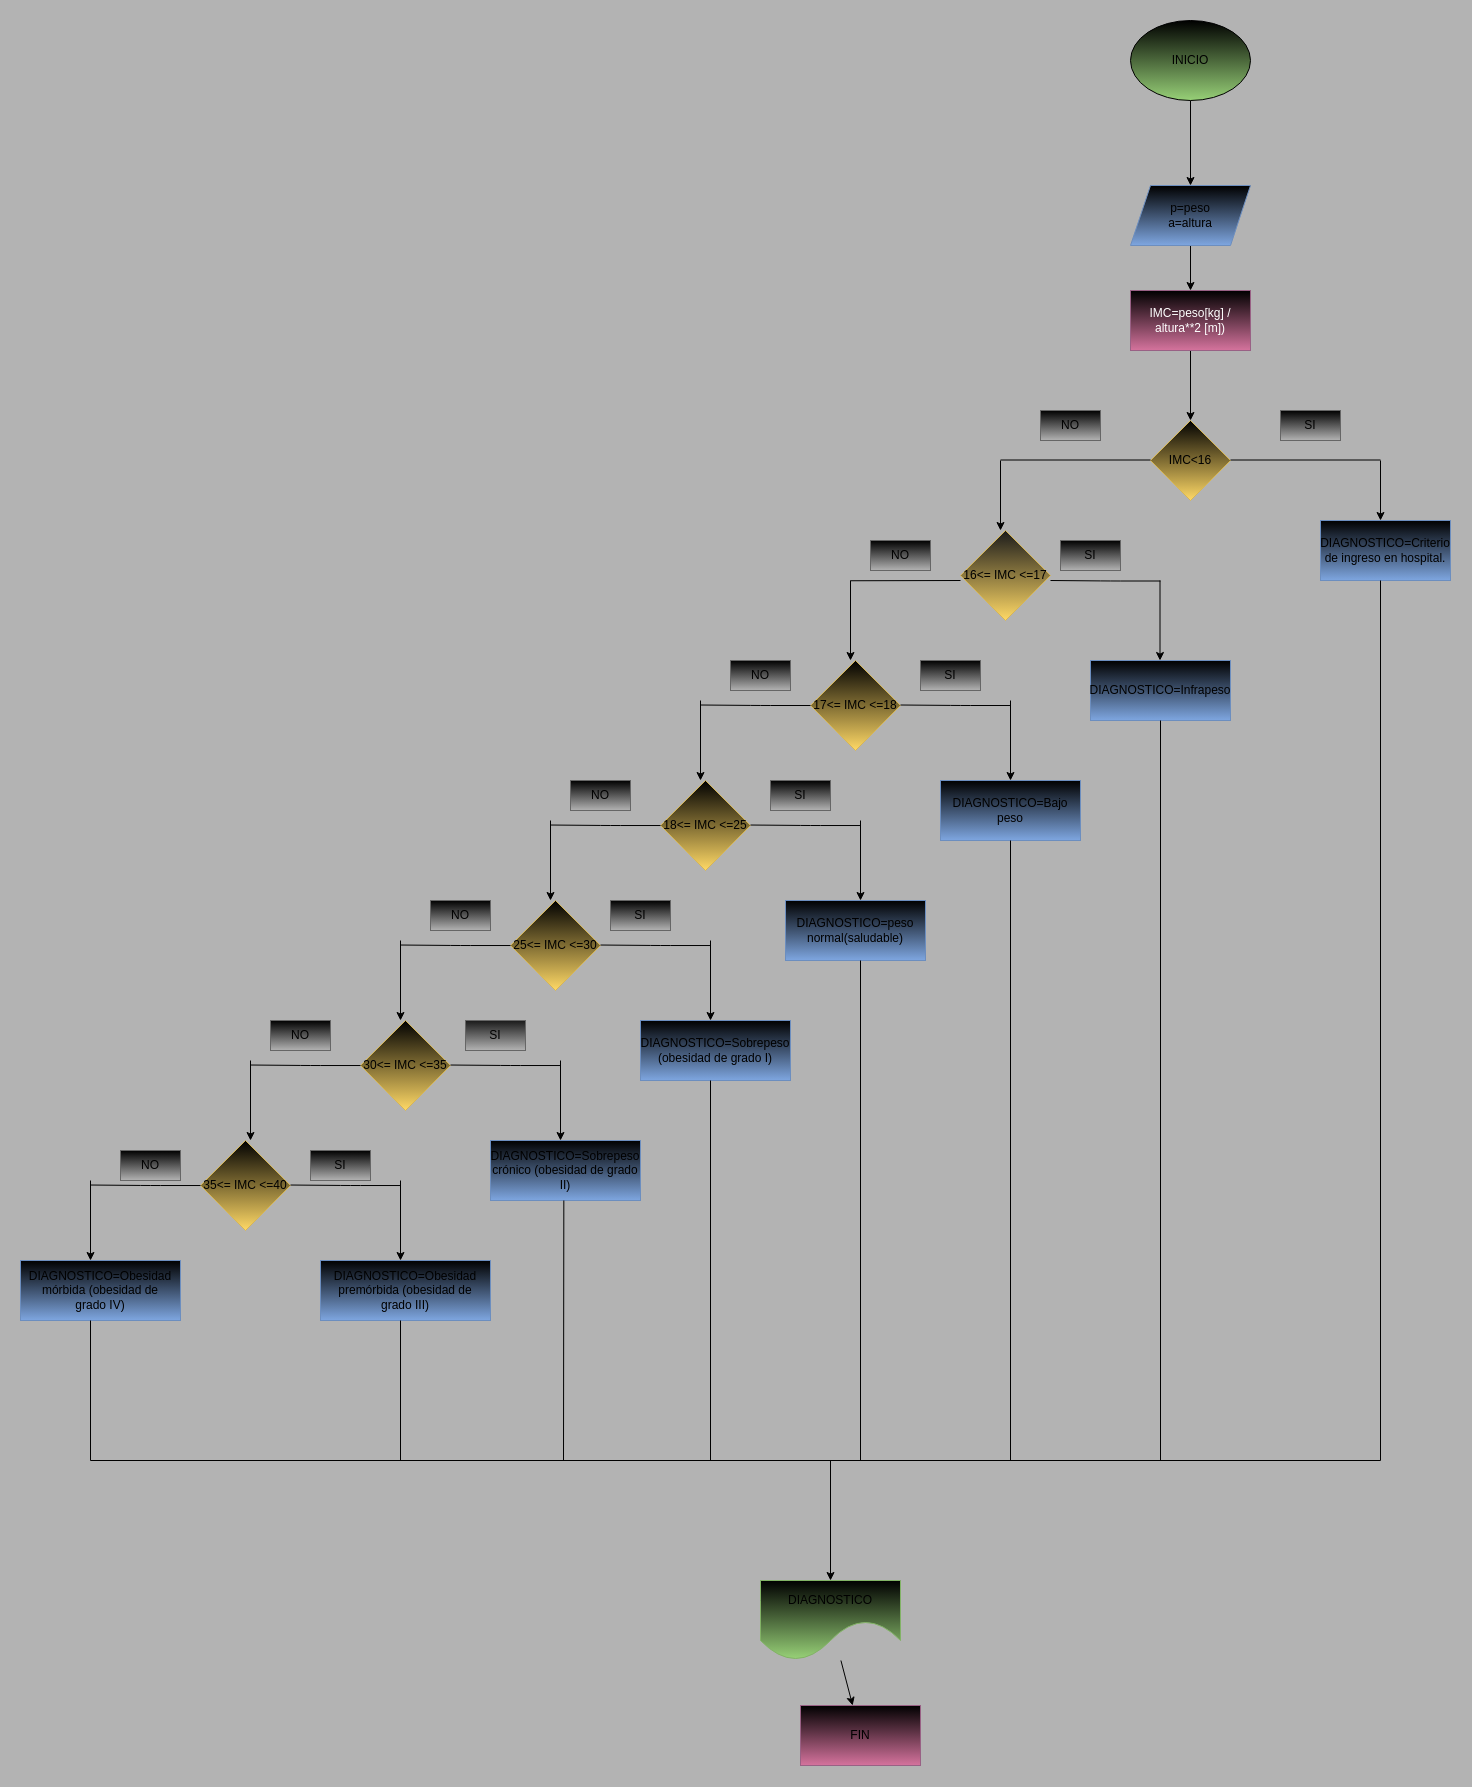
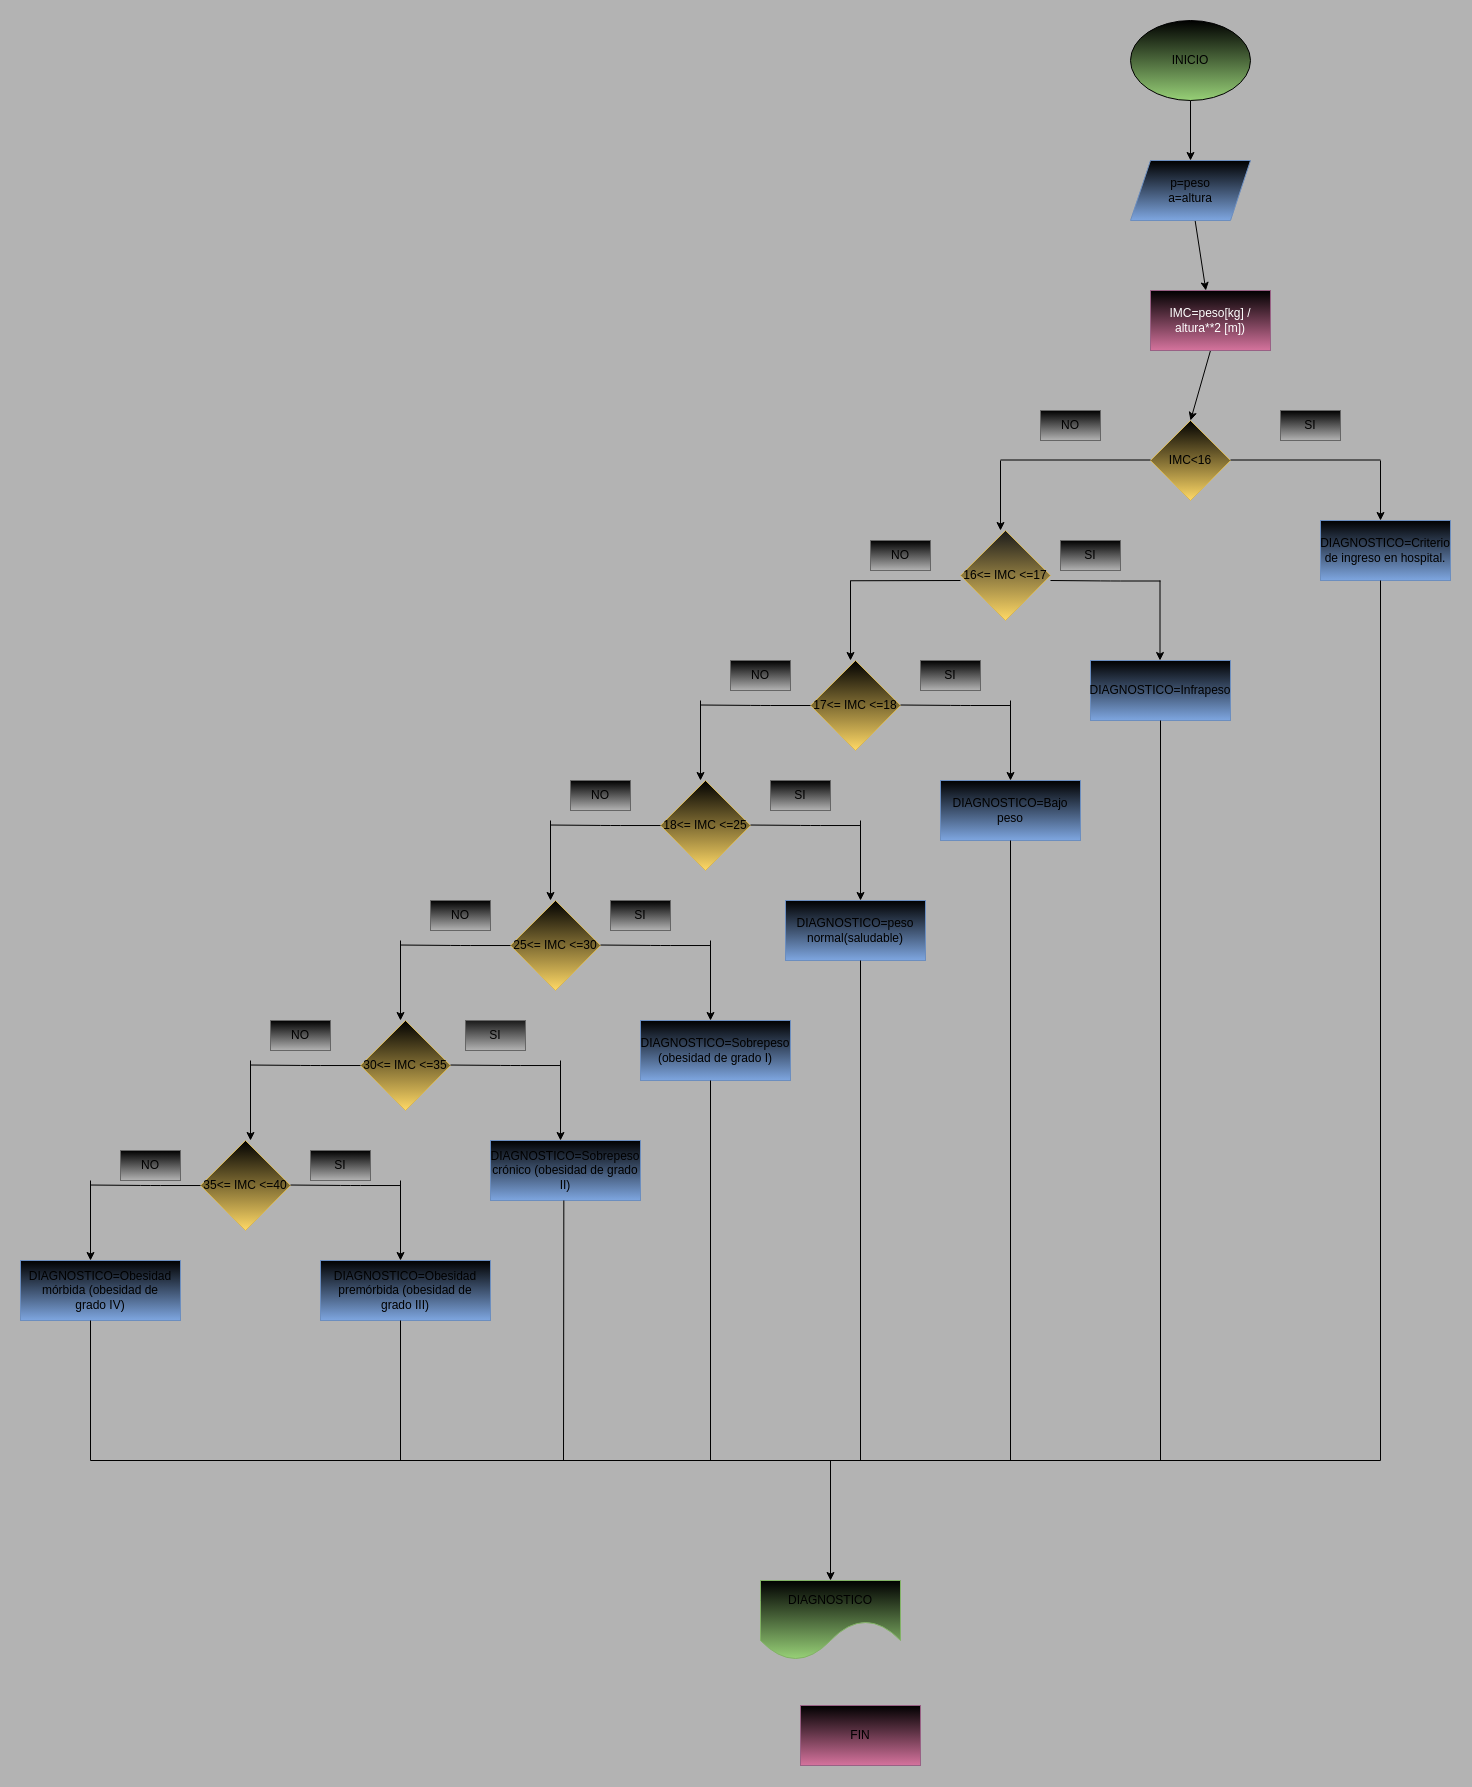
- <mxCell id="76" value="p=peso&lt;br&gt;a=altura" style="shape=parallelogram;perimeter=parallelogramPerimeter;whiteSpace=wrap;html=1;fixedSize=1;fillColor=#000000;strokeColor=#6c8ebf;gradientColor=#7ea6e0;" vertex="1" parent="1"><mxGeometry x="1130" y="185" width="120" height="60" as="geometry" /></mxCell>
+ <mxCell id="76" value="p=peso&lt;br&gt;a=altura" style="shape=parallelogram;perimeter=parallelogramPerimeter;whiteSpace=wrap;html=1;fixedSize=1;fillColor=#000000;strokeColor=#6c8ebf;gradientColor=#7ea6e0;" vertex="1" parent="1"><mxGeometry x="1130" y="160" width="120" height="60" as="geometry" /></mxCell>
- <mxCell id="77" value="&lt;span style=&quot;color: rgb(255, 255, 255);&quot;&gt;IMC=peso[kg] / altura**2 [m])&lt;/span&gt;" style="rounded=0;whiteSpace=wrap;html=1;fillColor=#000000;strokeColor=#996185;gradientColor=#d5739d;" vertex="1" parent="1"><mxGeometry x="1130" y="290" width="120" height="60" as="geometry" /></mxCell>
+ <mxCell id="77" value="&lt;span style=&quot;color: rgb(255, 255, 255);&quot;&gt;IMC=peso[kg] / altura**2 [m])&lt;/span&gt;" style="rounded=0;whiteSpace=wrap;html=1;fillColor=#000000;strokeColor=#996185;gradientColor=#d5739d;" vertex="1" parent="1"><mxGeometry x="1150" y="290" width="120" height="60" as="geometry" /></mxCell>
- <mxCell id="58" value="" style="edgeStyle=none;html=1;fillColor=#d5e8d4;gradientColor=#97d077;strokeColor=#000000;" edge="1" parent="1" source="59" target="60"><mxGeometry relative="1" as="geometry" /></mxCell>
